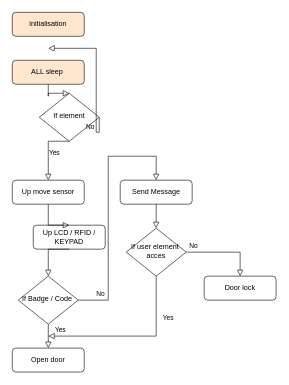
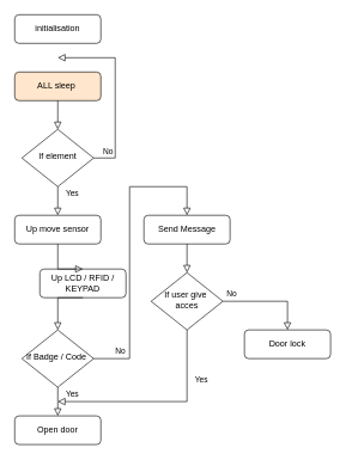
- <mxCell id="2" value="initialisation" style="rounded=1;whiteSpace=wrap;html=1;fontSize=12;glass=0;strokeWidth=1;shadow=0;fillColor=#ffe6cc;" parent="1" vertex="1"><mxGeometry x="20" y="20" width="120" height="40" as="geometry" /></mxCell>
+ <mxCell id="2" value="initialisation" style="rounded=1;whiteSpace=wrap;html=1;fontSize=12;glass=0;strokeWidth=1;shadow=0;" parent="1" vertex="1"><mxGeometry x="20" y="20" width="120" height="40" as="geometry" /></mxCell>
- <mxCell id="7" value="If element" style="rhombus;whiteSpace=wrap;html=1;shadow=0;fontFamily=Helvetica;fontSize=12;align=center;strokeWidth=1;spacing=6;spacingTop=-4;" vertex="1" parent="1"><mxGeometry x="65" y="155" width="100" height="80" as="geometry" /></mxCell>
+ <mxCell id="7" value="If element" style="rhombus;whiteSpace=wrap;html=1;shadow=0;fontFamily=Helvetica;fontSize=12;align=center;strokeWidth=1;spacing=6;spacingTop=-4;" vertex="1" parent="1"><mxGeometry x="30" y="180" width="100" height="80" as="geometry" /></mxCell>
- <mxCell id="18" value="If user element&amp;nbsp;&lt;br&gt;acces" style="rhombus;whiteSpace=wrap;html=1;shadow=0;fontFamily=Helvetica;fontSize=12;align=center;strokeWidth=1;spacing=6;spacingTop=-4;" vertex="1" parent="1"><mxGeometry x="210" y="380" width="100" height="80" as="geometry" /></mxCell>
+ <mxCell id="18" value="If user give&amp;nbsp;&lt;br&gt;acces" style="rhombus;whiteSpace=wrap;html=1;shadow=0;fontFamily=Helvetica;fontSize=12;align=center;strokeWidth=1;spacing=6;spacingTop=-4;" vertex="1" parent="1"><mxGeometry x="210" y="380" width="100" height="80" as="geometry" /></mxCell>
